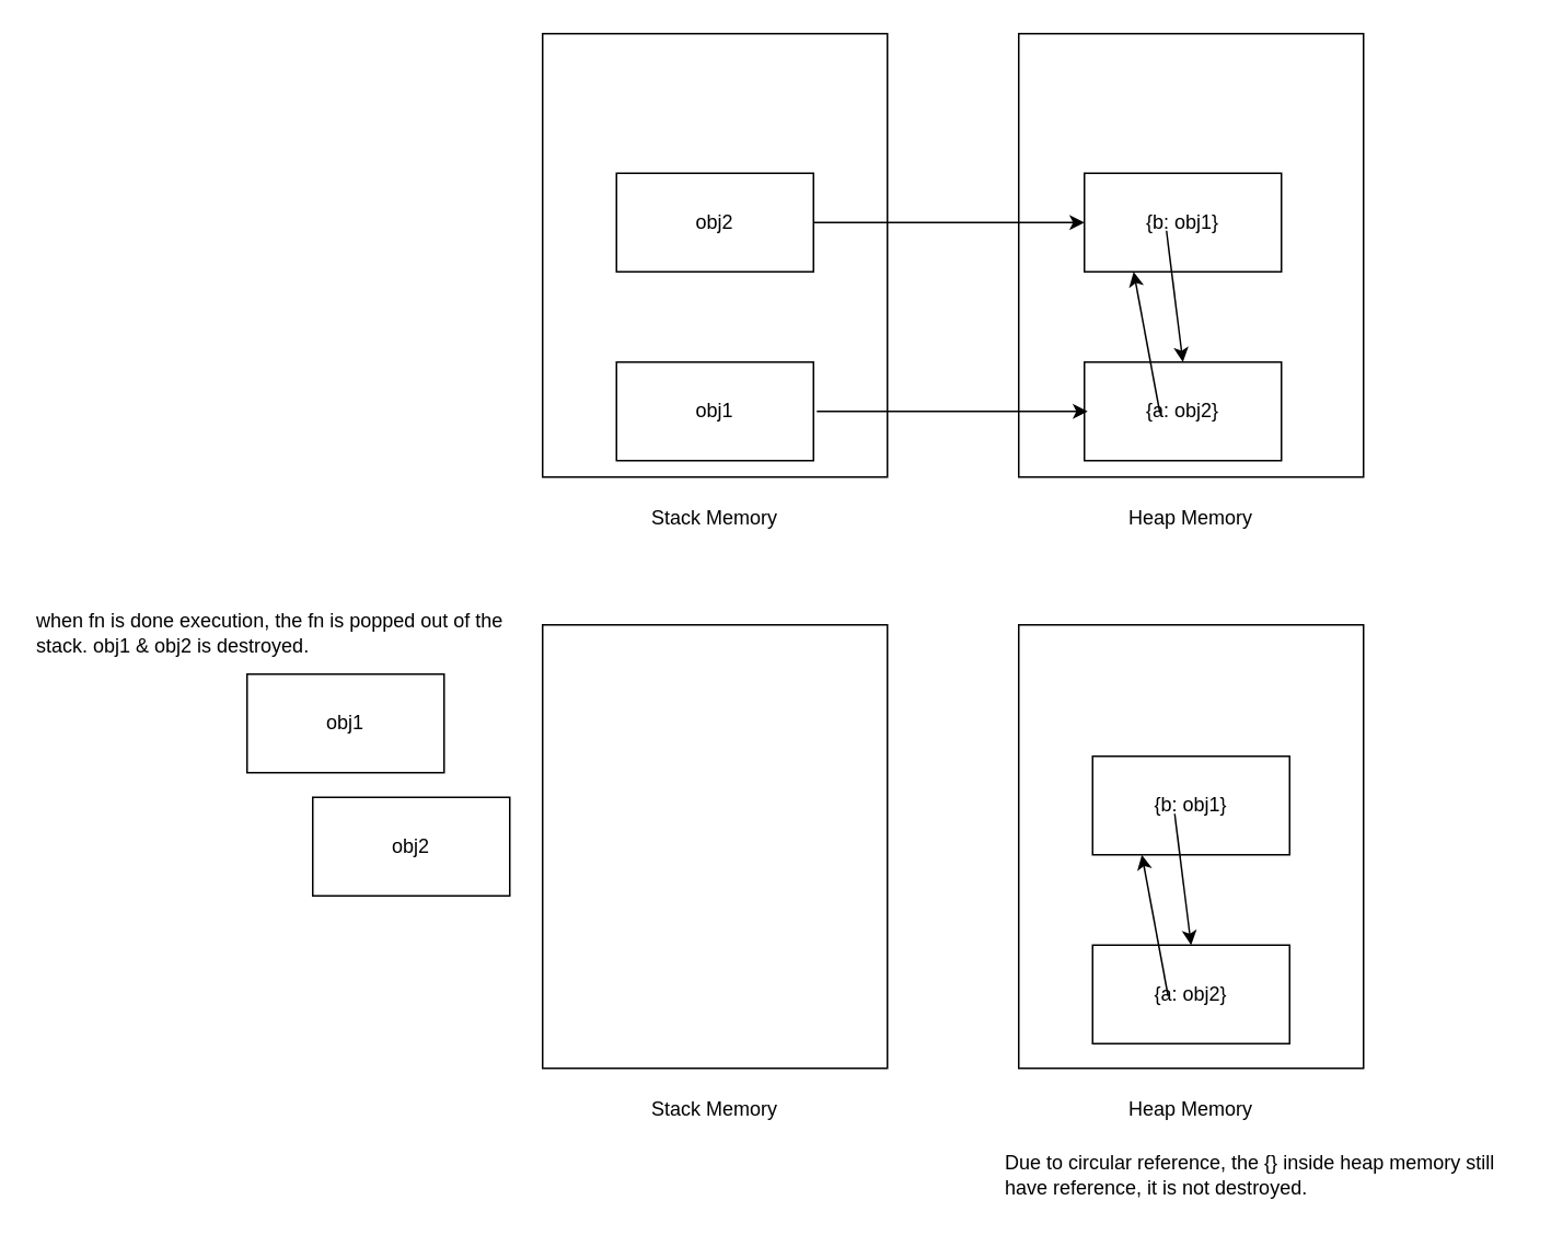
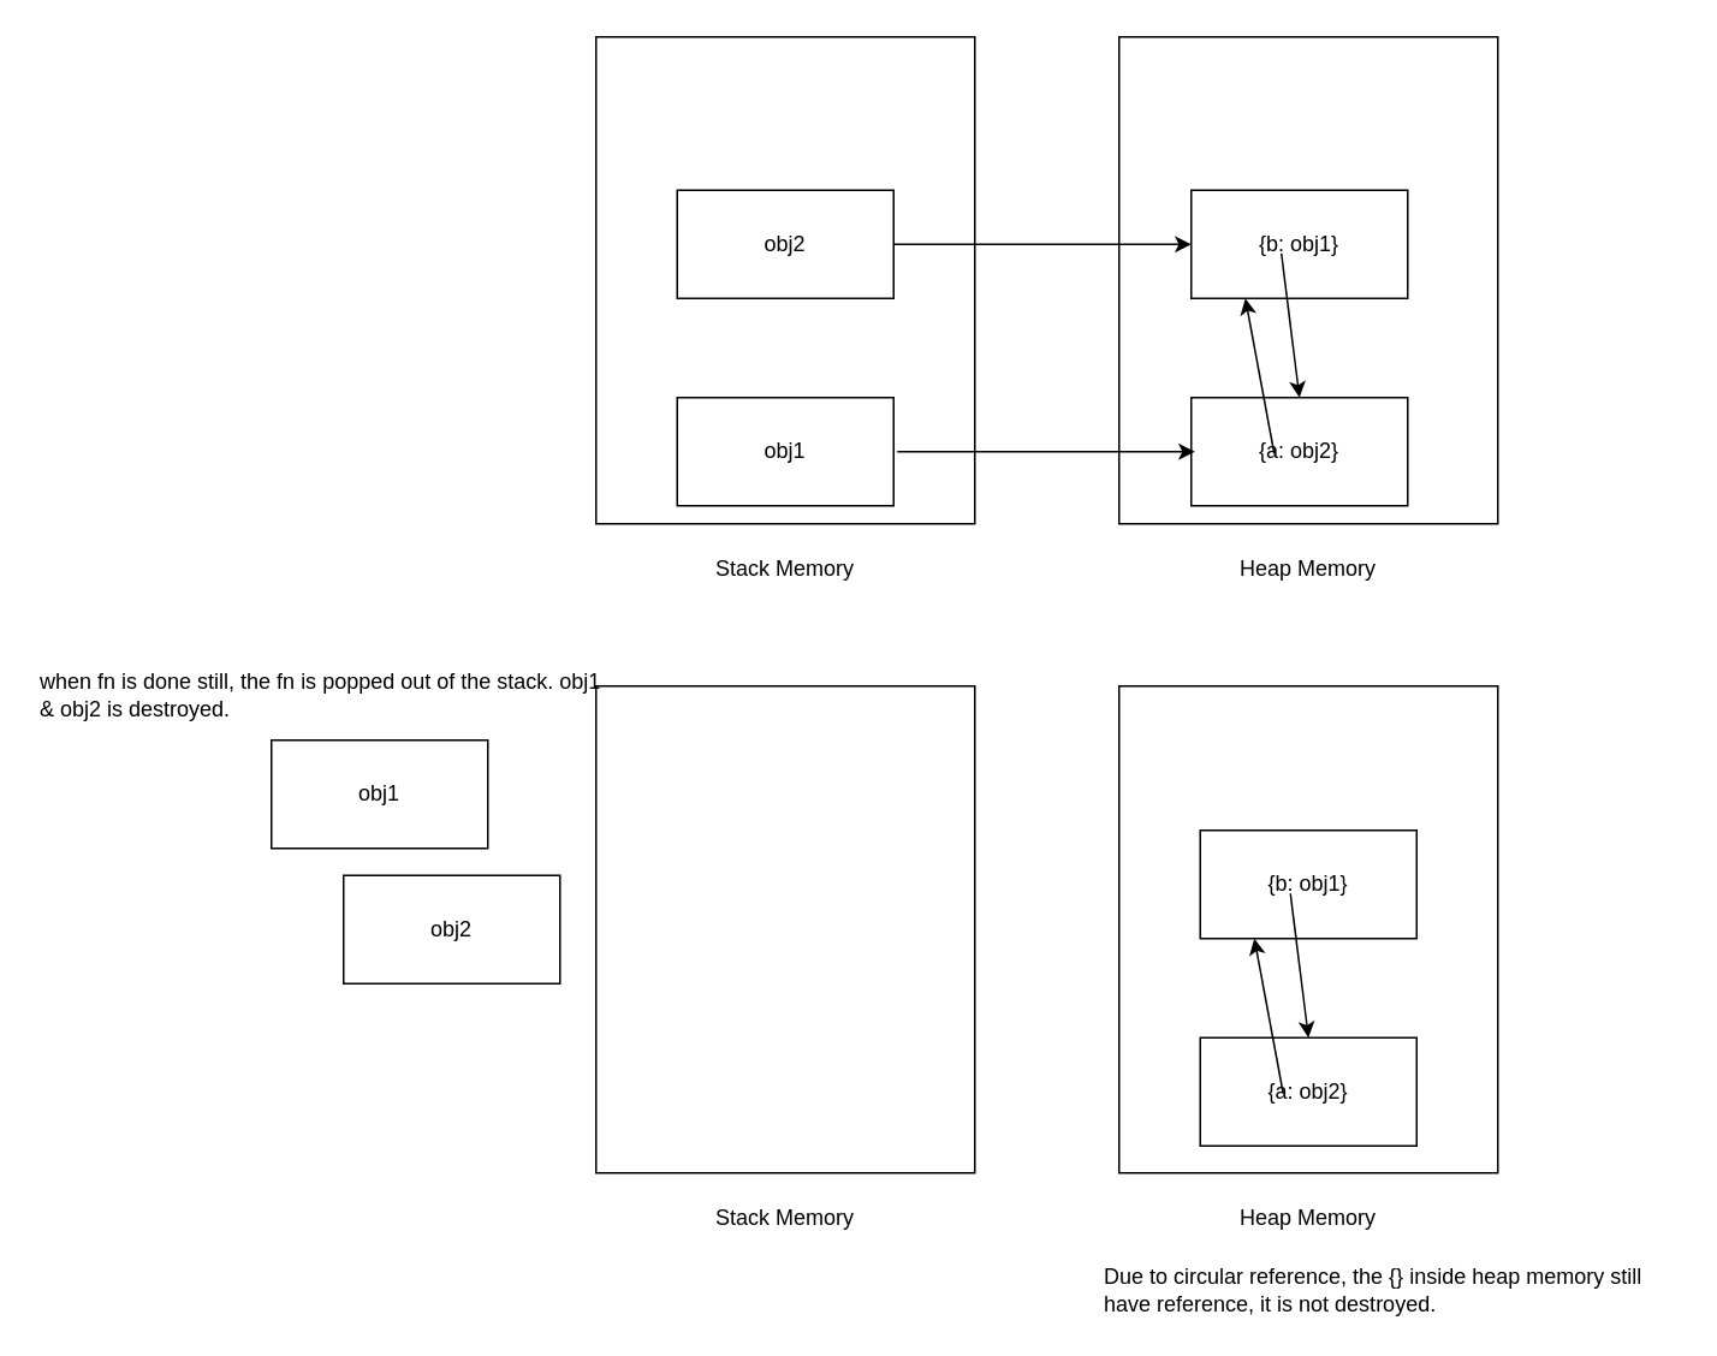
- <mxCell id="26" value="when fn is done execution, the fn is popped out of the stack. obj1 &amp;amp; obj2 is destroyed." style="text;html=1;align=left;verticalAlign=middle;whiteSpace=wrap;rounded=0;" vertex="1" parent="1"><mxGeometry x="20" y="370" width="320" height="30" as="geometry" /></mxCell>
+ <mxCell id="26" value="when fn is done still, the fn is popped out of the stack. obj1 &amp;amp; obj2 is destroyed." style="text;html=1;align=left;verticalAlign=middle;whiteSpace=wrap;rounded=0;" vertex="1" parent="1"><mxGeometry x="20" y="370" width="320" height="30" as="geometry" /></mxCell>
